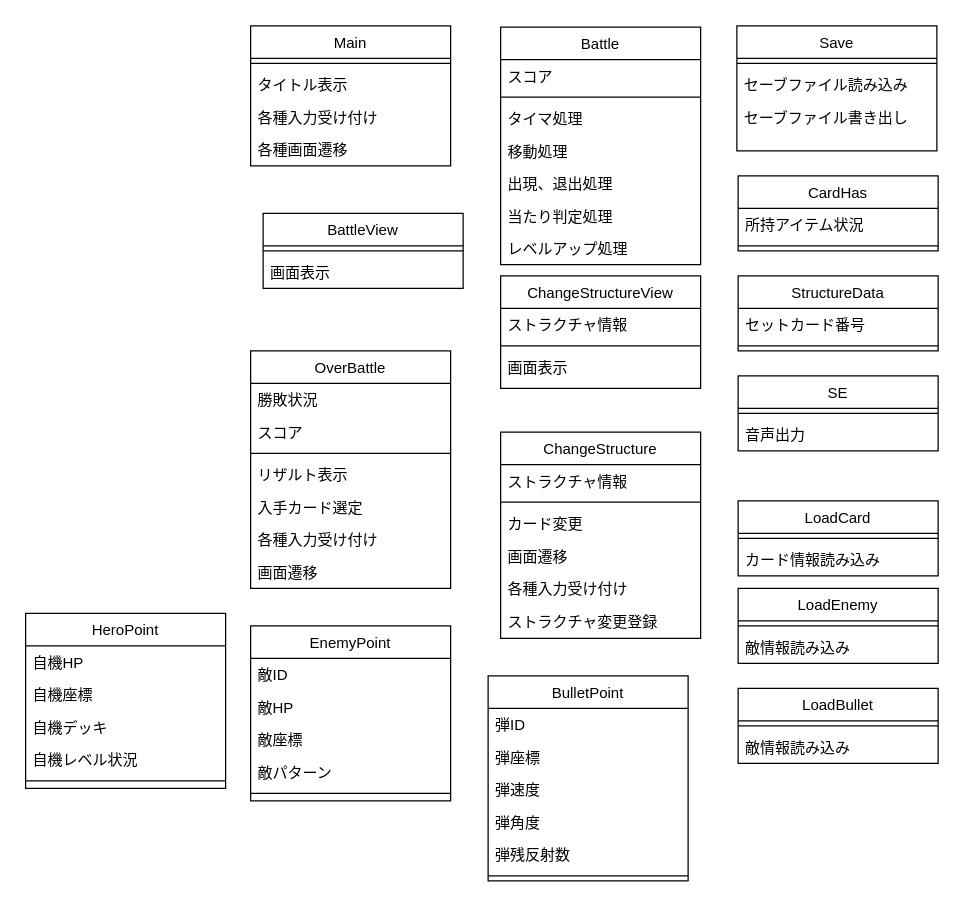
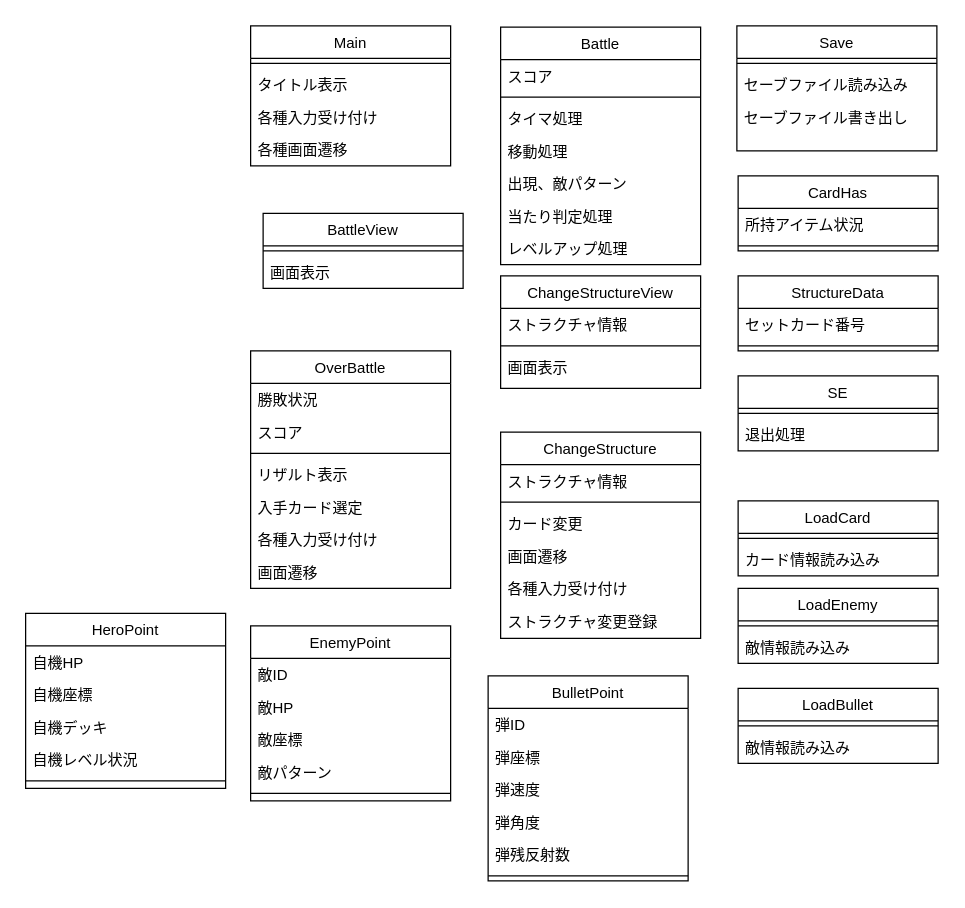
- <mxCell id="66" value="出現、退出処理" style="text;align=left;verticalAlign=top;spacingLeft=4;spacingRight=4;overflow=hidden;rotatable=0;points=[[0,0.5],[1,0.5]];portConstraint=eastwest;" vertex="1" parent="61"><mxGeometry y="112" width="160" height="26" as="geometry" /></mxCell>
+ <mxCell id="66" value="出現、敵パターン" style="text;align=left;verticalAlign=top;spacingLeft=4;spacingRight=4;overflow=hidden;rotatable=0;points=[[0,0.5],[1,0.5]];portConstraint=eastwest;" vertex="1" parent="61"><mxGeometry y="112" width="160" height="26" as="geometry" /></mxCell>
- <mxCell id="28" value="音声出力" style="text;align=left;verticalAlign=top;spacingLeft=4;spacingRight=4;overflow=hidden;rotatable=0;points=[[0,0.5],[1,0.5]];portConstraint=eastwest;" vertex="1" parent="26"><mxGeometry y="34" width="160" height="26" as="geometry" /></mxCell>
+ <mxCell id="28" value="退出処理" style="text;align=left;verticalAlign=top;spacingLeft=4;spacingRight=4;overflow=hidden;rotatable=0;points=[[0,0.5],[1,0.5]];portConstraint=eastwest;" vertex="1" parent="26"><mxGeometry y="34" width="160" height="26" as="geometry" /></mxCell>
